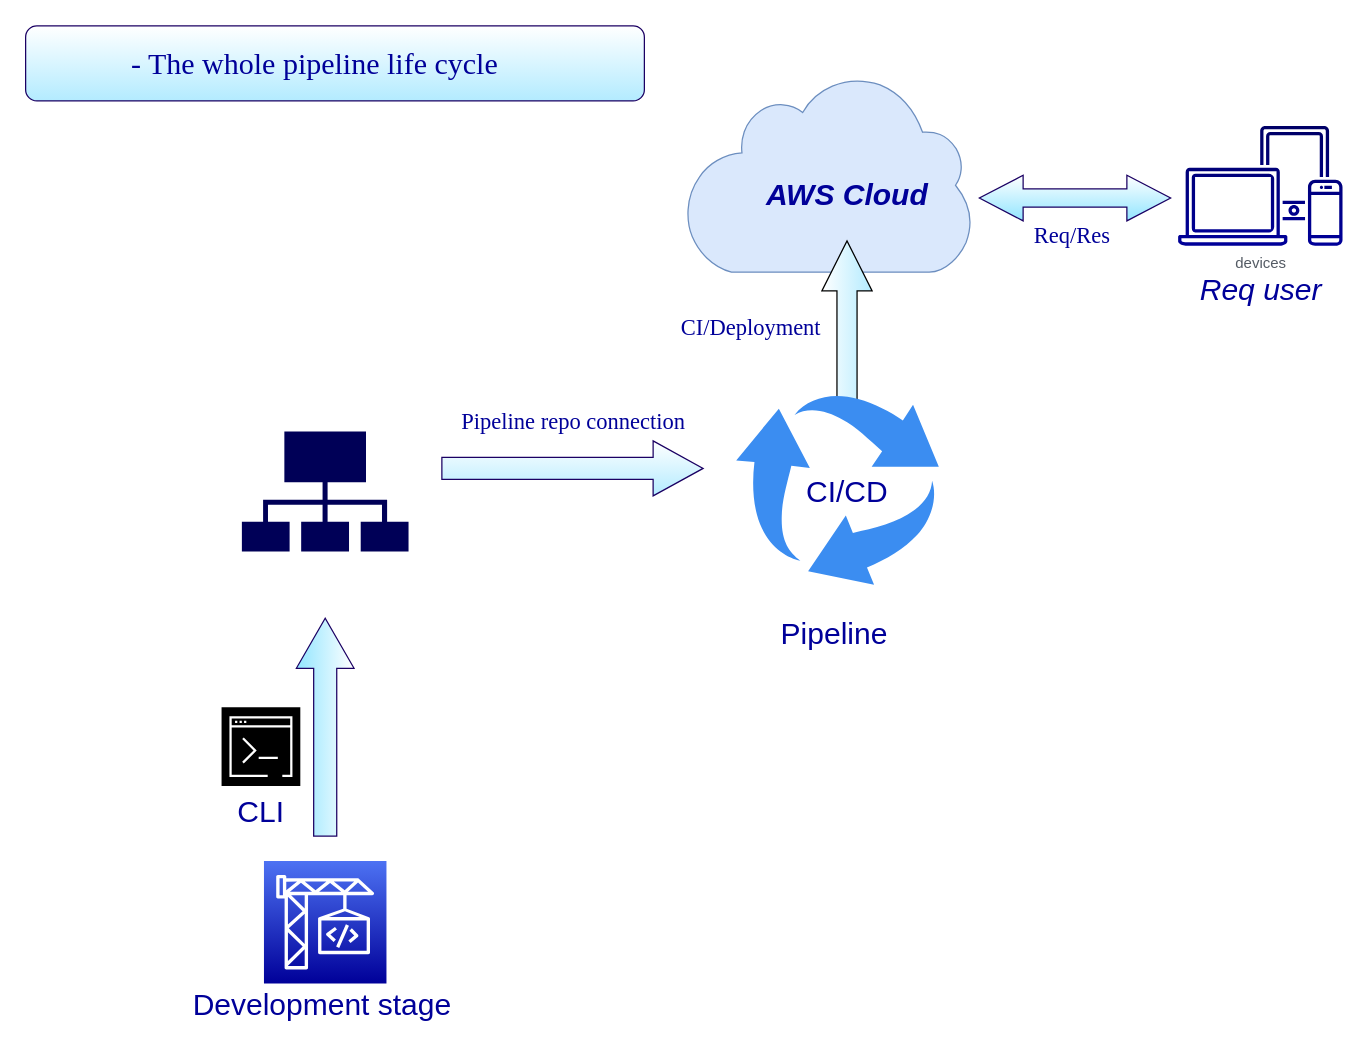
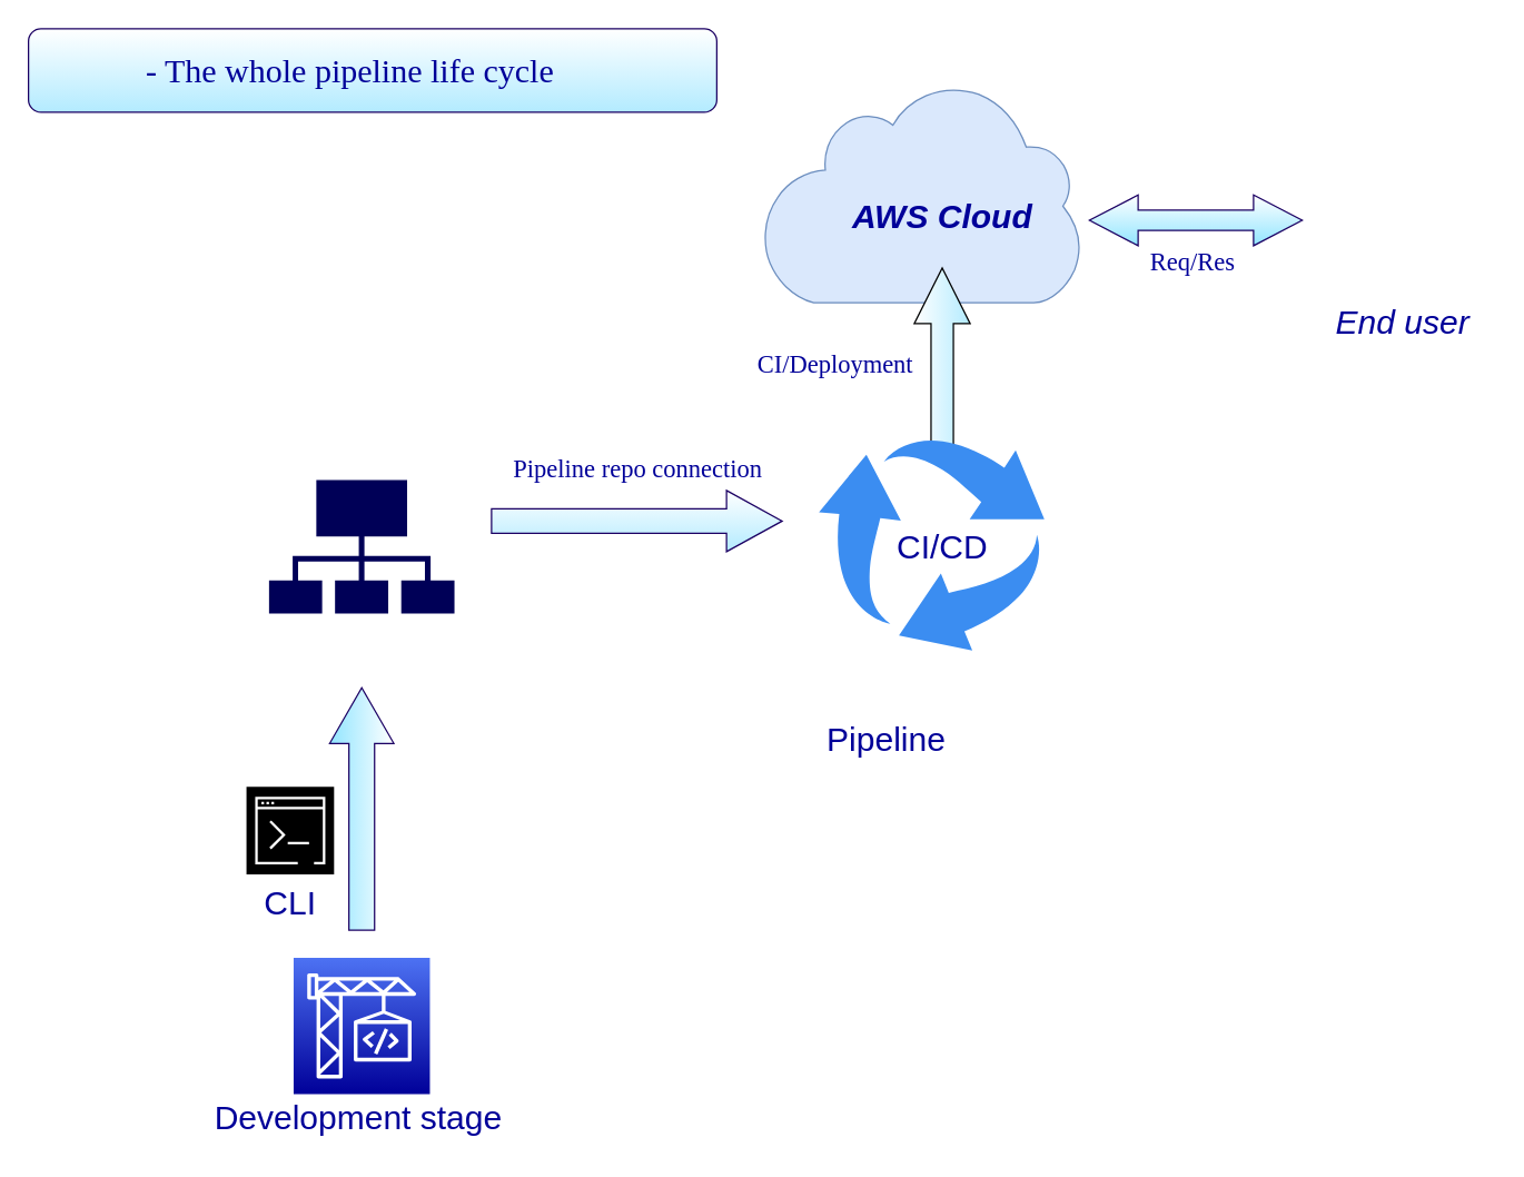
- <mxCell id="5" value="devices" style="sketch=0;outlineConnect=0;gradientColor=#000099;fontColor=#545B64;strokeColor=none;fillColor=#000066;dashed=0;verticalLabelPosition=bottom;verticalAlign=top;align=center;html=1;fontSize=12;fontStyle=0;aspect=fixed;shape=mxgraph.aws4.illustration_devices;pointerEvents=1" vertex="1" parent="1"><mxGeometry x="942" y="100" width="131.51" height="96" as="geometry" /></mxCell>
- <mxCell id="15" value="&lt;i style=&quot;&quot;&gt;Req user&lt;/i&gt;" style="text;html=1;align=center;verticalAlign=middle;resizable=0;points=[];autosize=1;strokeColor=none;fillColor=none;fontSize=24;fontColor=#000099;" vertex="1" parent="1"><mxGeometry x="951.25" y="211" width="114" height="41" as="geometry" /></mxCell>
+ <mxCell id="15" value="&lt;i style=&quot;&quot;&gt;End user&lt;/i&gt;" style="text;html=1;align=center;verticalAlign=middle;resizable=0;points=[];autosize=1;strokeColor=none;fillColor=none;fontSize=24;fontColor=#000099;" vertex="1" parent="1"><mxGeometry x="951.25" y="211" width="114" height="41" as="geometry" /></mxCell>
- <mxCell id="6" value="Pipeline&amp;nbsp;" style="text;html=1;align=center;verticalAlign=middle;resizable=0;points=[];autosize=1;strokeColor=none;fillColor=none;fontSize=24;fontColor=#000099;" vertex="1" parent="1"><mxGeometry x="614.5" y="486" width="110" height="41" as="geometry" /></mxCell>
+ <mxCell id="6" value="Pipeline&amp;nbsp;" style="text;html=1;align=center;verticalAlign=middle;resizable=0;points=[];autosize=1;strokeColor=none;fillColor=none;fontSize=24;fontColor=#000099;" vertex="1" parent="1"><mxGeometry x="584.5" y="511" width="110" height="41" as="geometry" /></mxCell>
